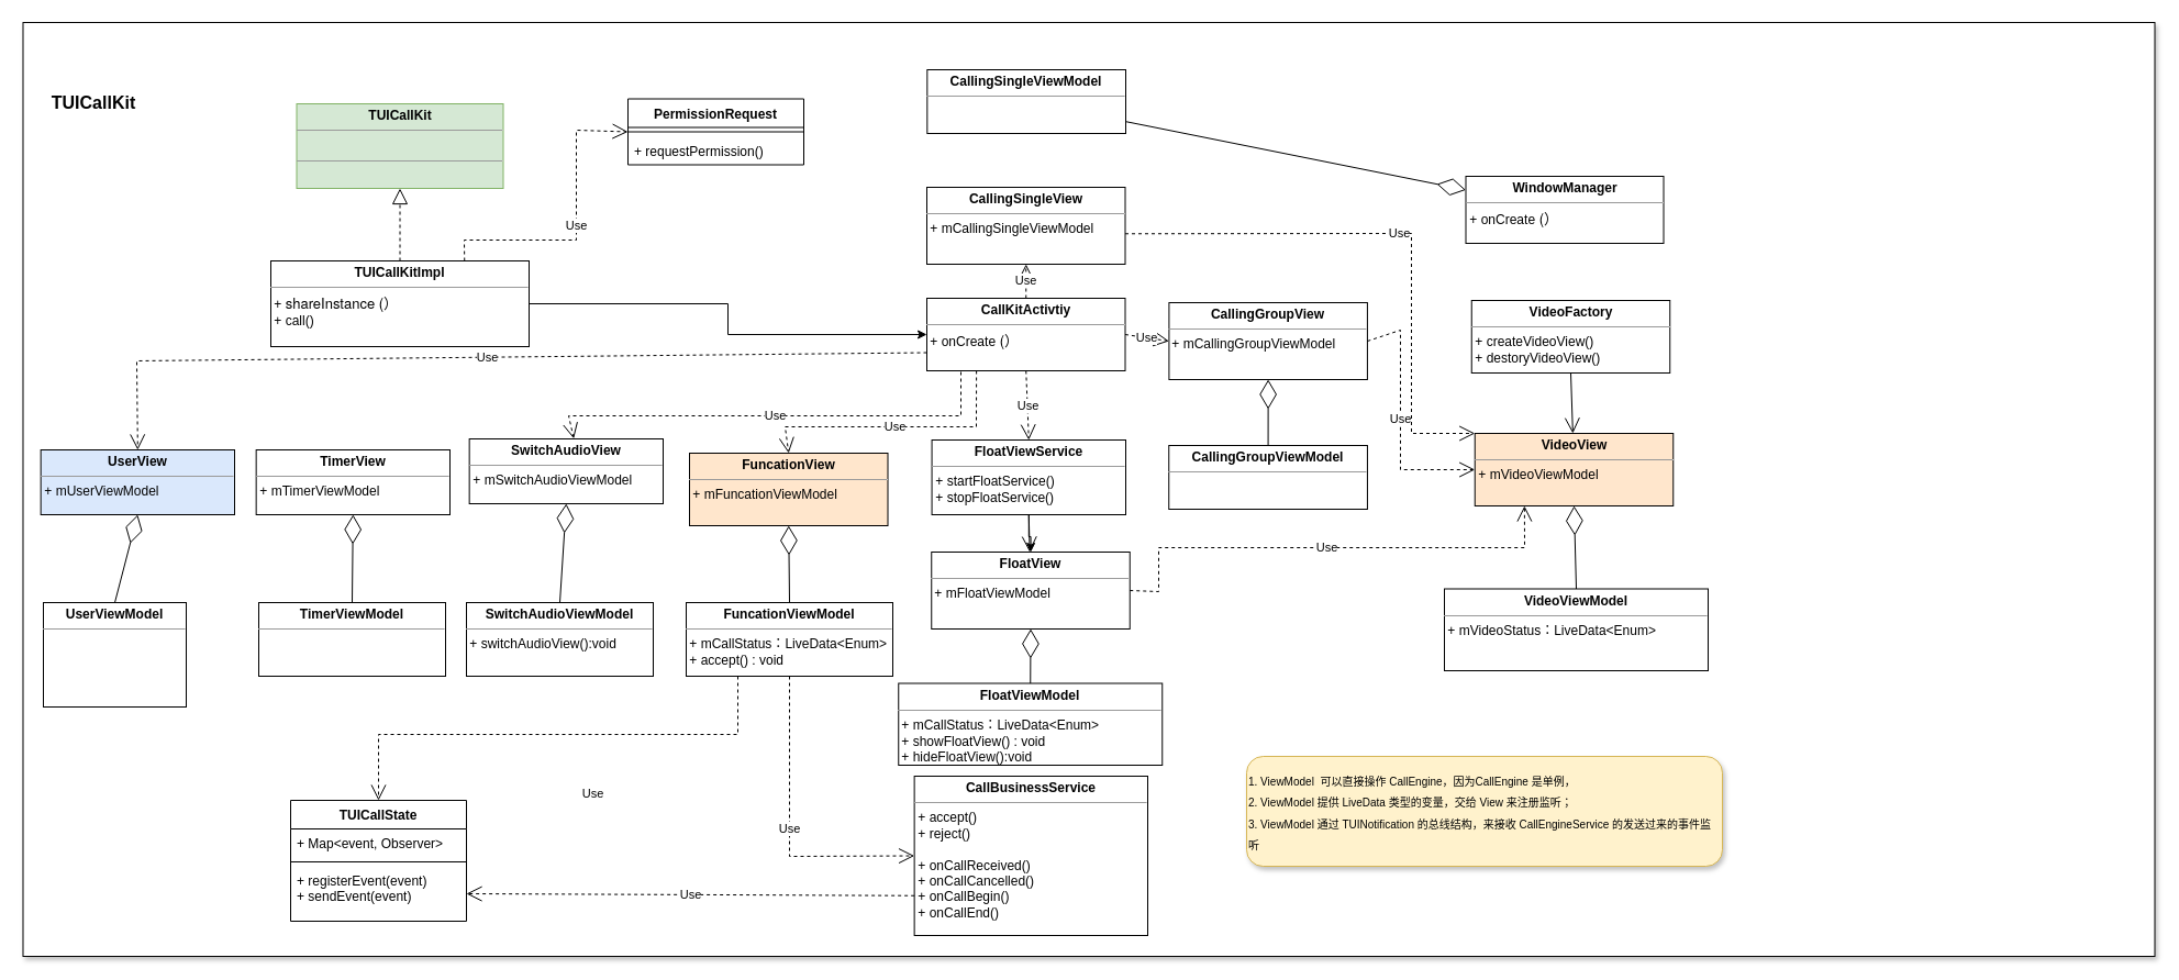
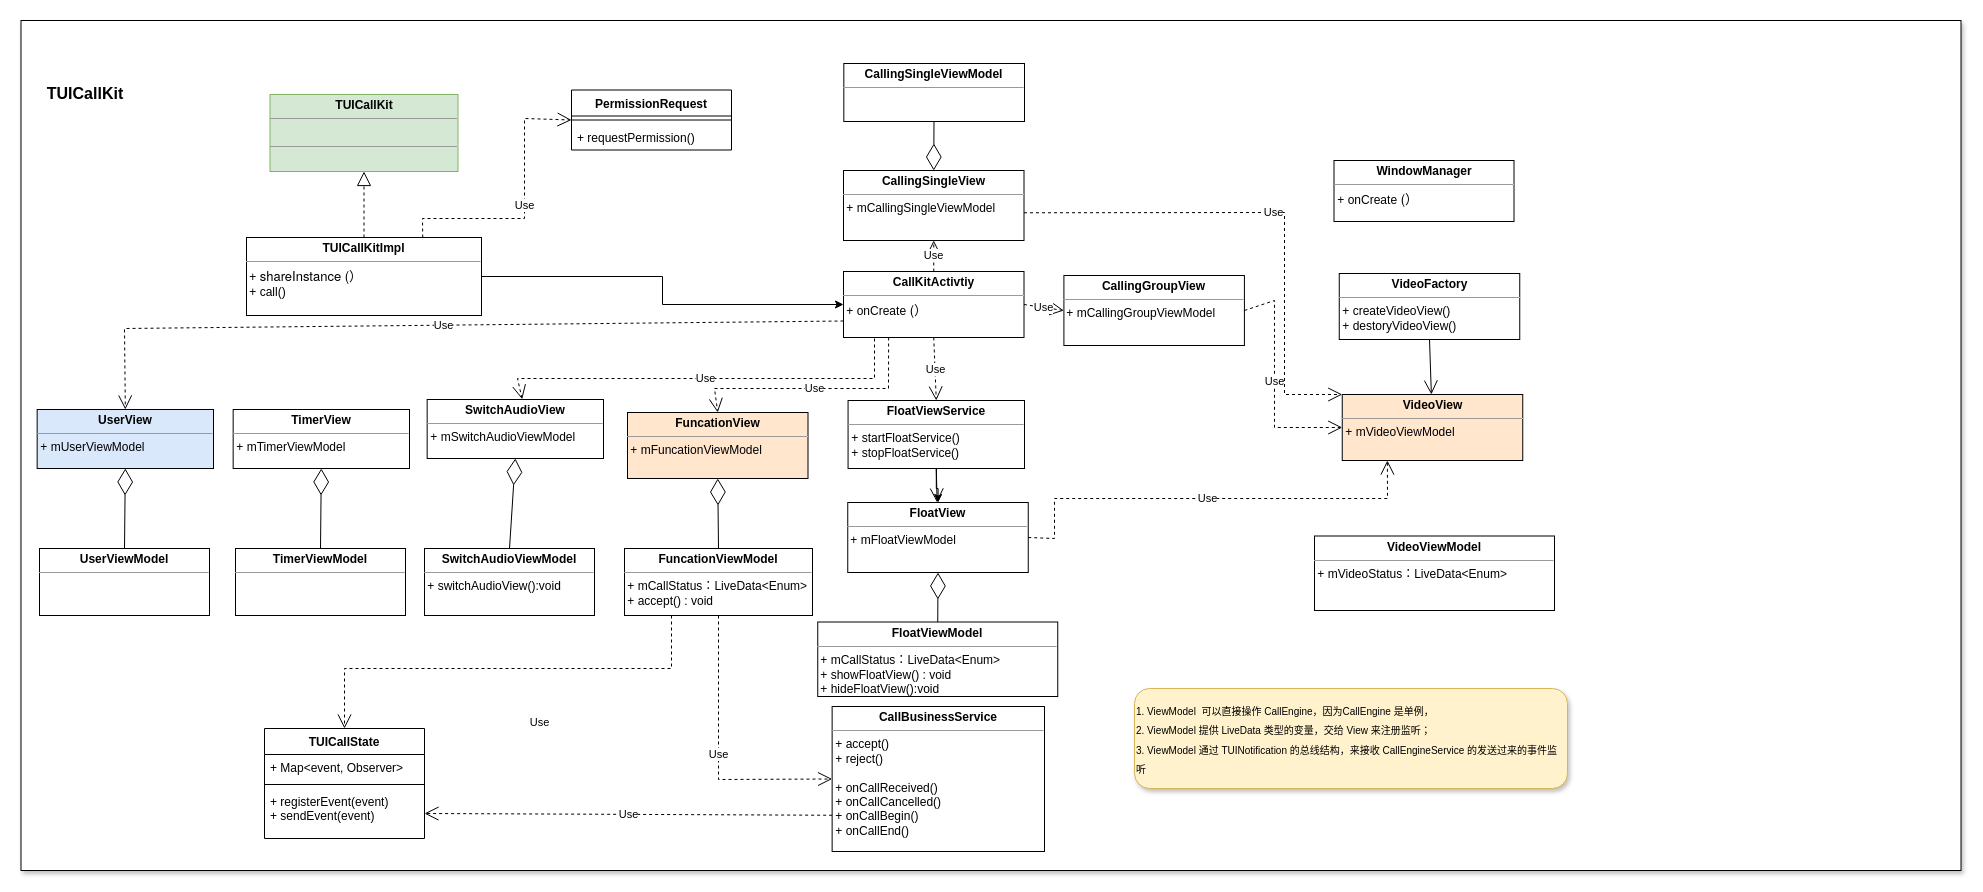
- <mxCell id="54" value="" style="endArrow=diamondThin;endFill=0;endSize=24;html=1;rounded=0;" parent="1" source="49" target="18" edge="1"><mxGeometry width="160" relative="1" as="geometry"><mxPoint x="947.25" y="631.5" as="sourcePoint" /><mxPoint x="947.5" y="582" as="targetPoint" /></mxGeometry></mxCell>
+ <mxCell id="54" value="" style="endArrow=diamondThin;endFill=0;endSize=24;html=1;rounded=0;entryX=0.5;entryY=0;entryDx=0;entryDy=0;" parent="1" source="49" target="48" edge="1"><mxGeometry width="160" relative="1" as="geometry"><mxPoint x="947.25" y="631.5" as="sourcePoint" /><mxPoint x="947.5" y="582" as="targetPoint" /></mxGeometry></mxCell>
- <mxCell id="55" value="" style="endArrow=diamondThin;endFill=0;endSize=24;html=1;rounded=0;exitX=0.5;exitY=0;exitDx=0;exitDy=0;" parent="1" source="52" target="51" edge="1"><mxGeometry width="160" relative="1" as="geometry"><mxPoint x="943.508" y="131" as="sourcePoint" /><mxPoint x="943.25" y="180" as="targetPoint" /></mxGeometry></mxCell>
- <mxCell id="52" value="&lt;p style=&quot;margin: 0px ; margin-top: 4px ; text-align: center&quot;&gt;&lt;b&gt;CallingGroupViewModel&lt;/b&gt;&lt;/p&gt;&lt;hr size=&quot;1&quot;&gt;&lt;p style=&quot;margin: 0px ; margin-left: 4px&quot;&gt;&lt;/p&gt;&lt;p style=&quot;margin: 0px ; margin-left: 4px&quot;&gt;&lt;/p&gt;&lt;div style=&quot;&quot;&gt;&amp;nbsp;&lt;/div&gt;" style="verticalAlign=top;align=left;overflow=fill;fontSize=12;fontFamily=Helvetica;html=1;fontStyle=0" parent="1" vertex="1"><mxGeometry x="1063.25" y="405" width="180.68" height="58" as="geometry" /></mxCell>
- <mxCell id="12" value="" style="endArrow=diamondThin;endFill=0;endSize=24;html=1;rounded=0;exitX=0.5;exitY=0;exitDx=0;exitDy=0;entryX=0.5;entryY=1;entryDx=0;entryDy=0;" parent="1" source="10" target="9" edge="1"><mxGeometry width="160" relative="1" as="geometry"><mxPoint x="1005" y="410" as="sourcePoint" /><mxPoint x="1165" y="410" as="targetPoint" /></mxGeometry></mxCell>
- <mxCell id="42" value="&lt;p style=&quot;margin: 0px ; margin-top: 4px ; text-align: center&quot;&gt;&lt;b&gt;UserViewModel&lt;/b&gt;&lt;/p&gt;&lt;hr size=&quot;1&quot;&gt;&lt;p style=&quot;margin: 0px ; margin-left: 4px&quot;&gt;&lt;/p&gt;&lt;p style=&quot;margin: 0px ; margin-left: 4px&quot;&gt;&lt;/p&gt;&lt;span style=&quot;font-weight: 700 ; text-align: center&quot;&gt;&amp;nbsp;&lt;/span&gt;&lt;span style=&quot;text-align: center&quot;&gt;&lt;br&gt;&lt;/span&gt;" style="verticalAlign=top;align=left;overflow=fill;fontSize=12;fontFamily=Helvetica;html=1;fontStyle=0" parent="1" vertex="1"><mxGeometry x="39" y="548" width="130" height="95" as="geometry" /></mxCell>
+ <mxCell id="42" value="&lt;p style=&quot;margin: 0px ; margin-top: 4px ; text-align: center&quot;&gt;&lt;b&gt;UserViewModel&lt;/b&gt;&lt;/p&gt;&lt;hr size=&quot;1&quot;&gt;&lt;p style=&quot;margin: 0px ; margin-left: 4px&quot;&gt;&lt;/p&gt;&lt;p style=&quot;margin: 0px ; margin-left: 4px&quot;&gt;&lt;/p&gt;&lt;span style=&quot;font-weight: 700 ; text-align: center&quot;&gt;&amp;nbsp;&lt;/span&gt;&lt;span style=&quot;text-align: center&quot;&gt;&lt;br&gt;&lt;/span&gt;" style="verticalAlign=top;align=left;overflow=fill;fontSize=12;fontFamily=Helvetica;html=1;fontStyle=0" parent="1" vertex="1"><mxGeometry x="39" y="548" width="170" height="67" as="geometry" /></mxCell>
